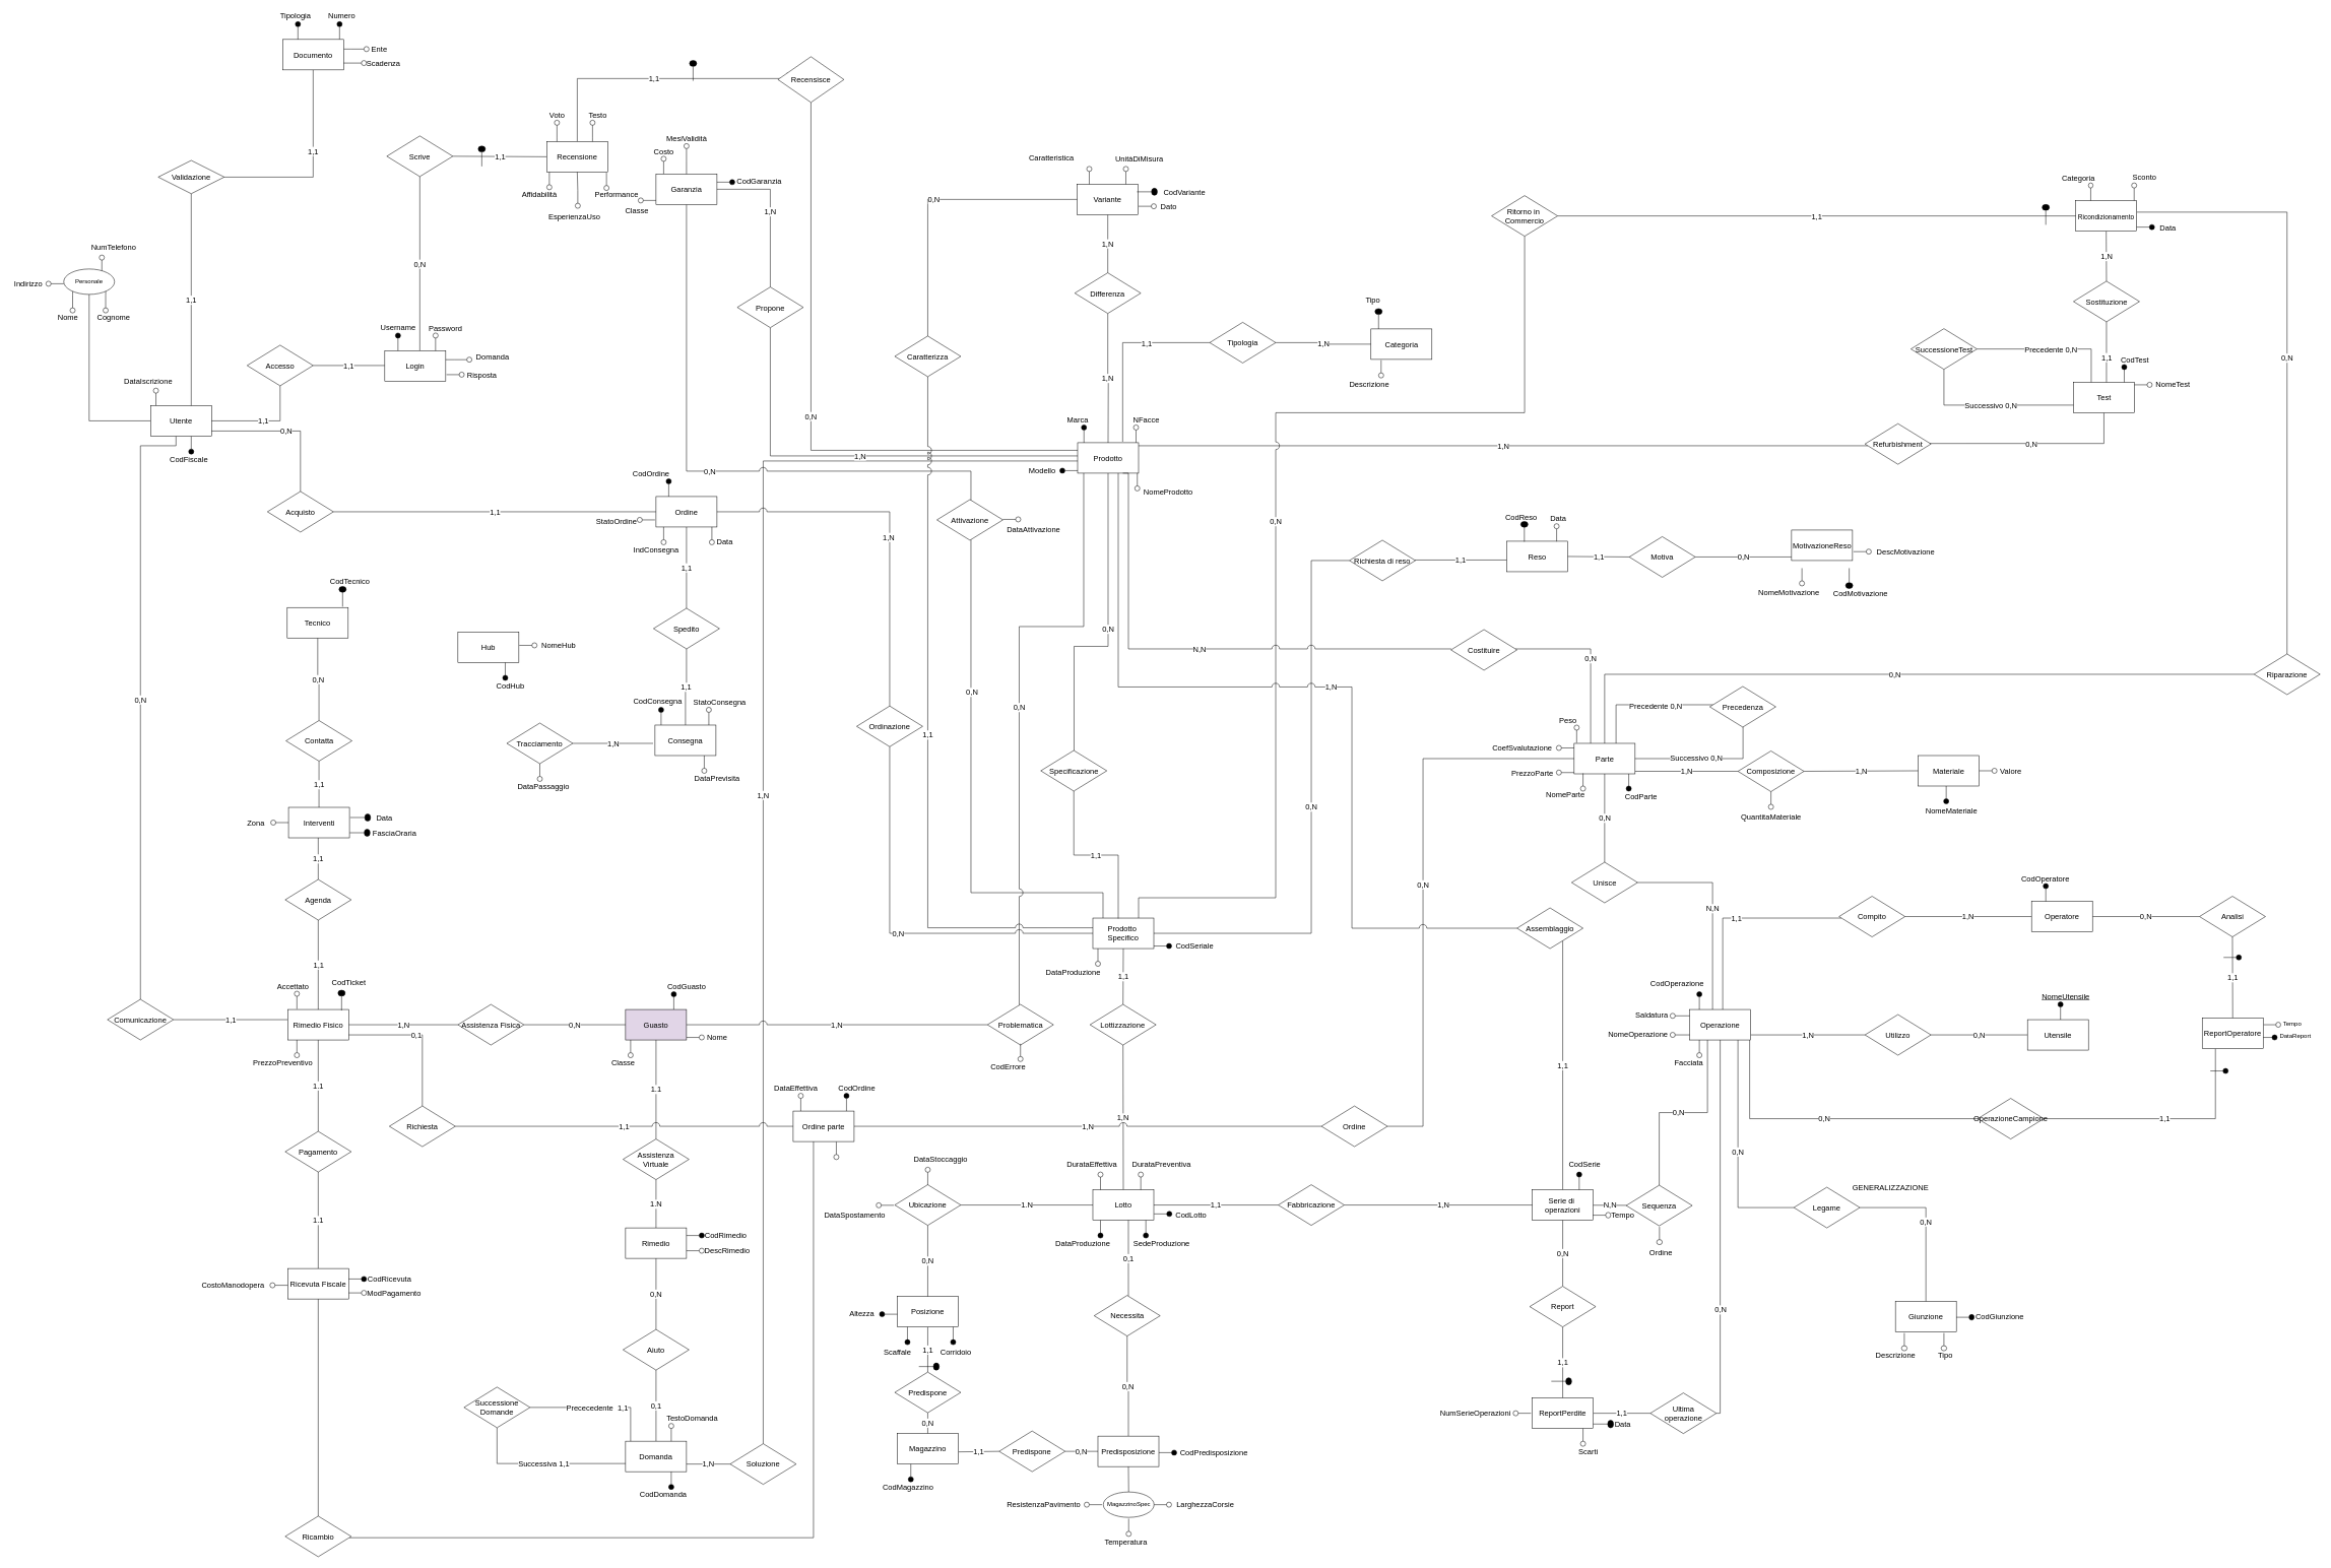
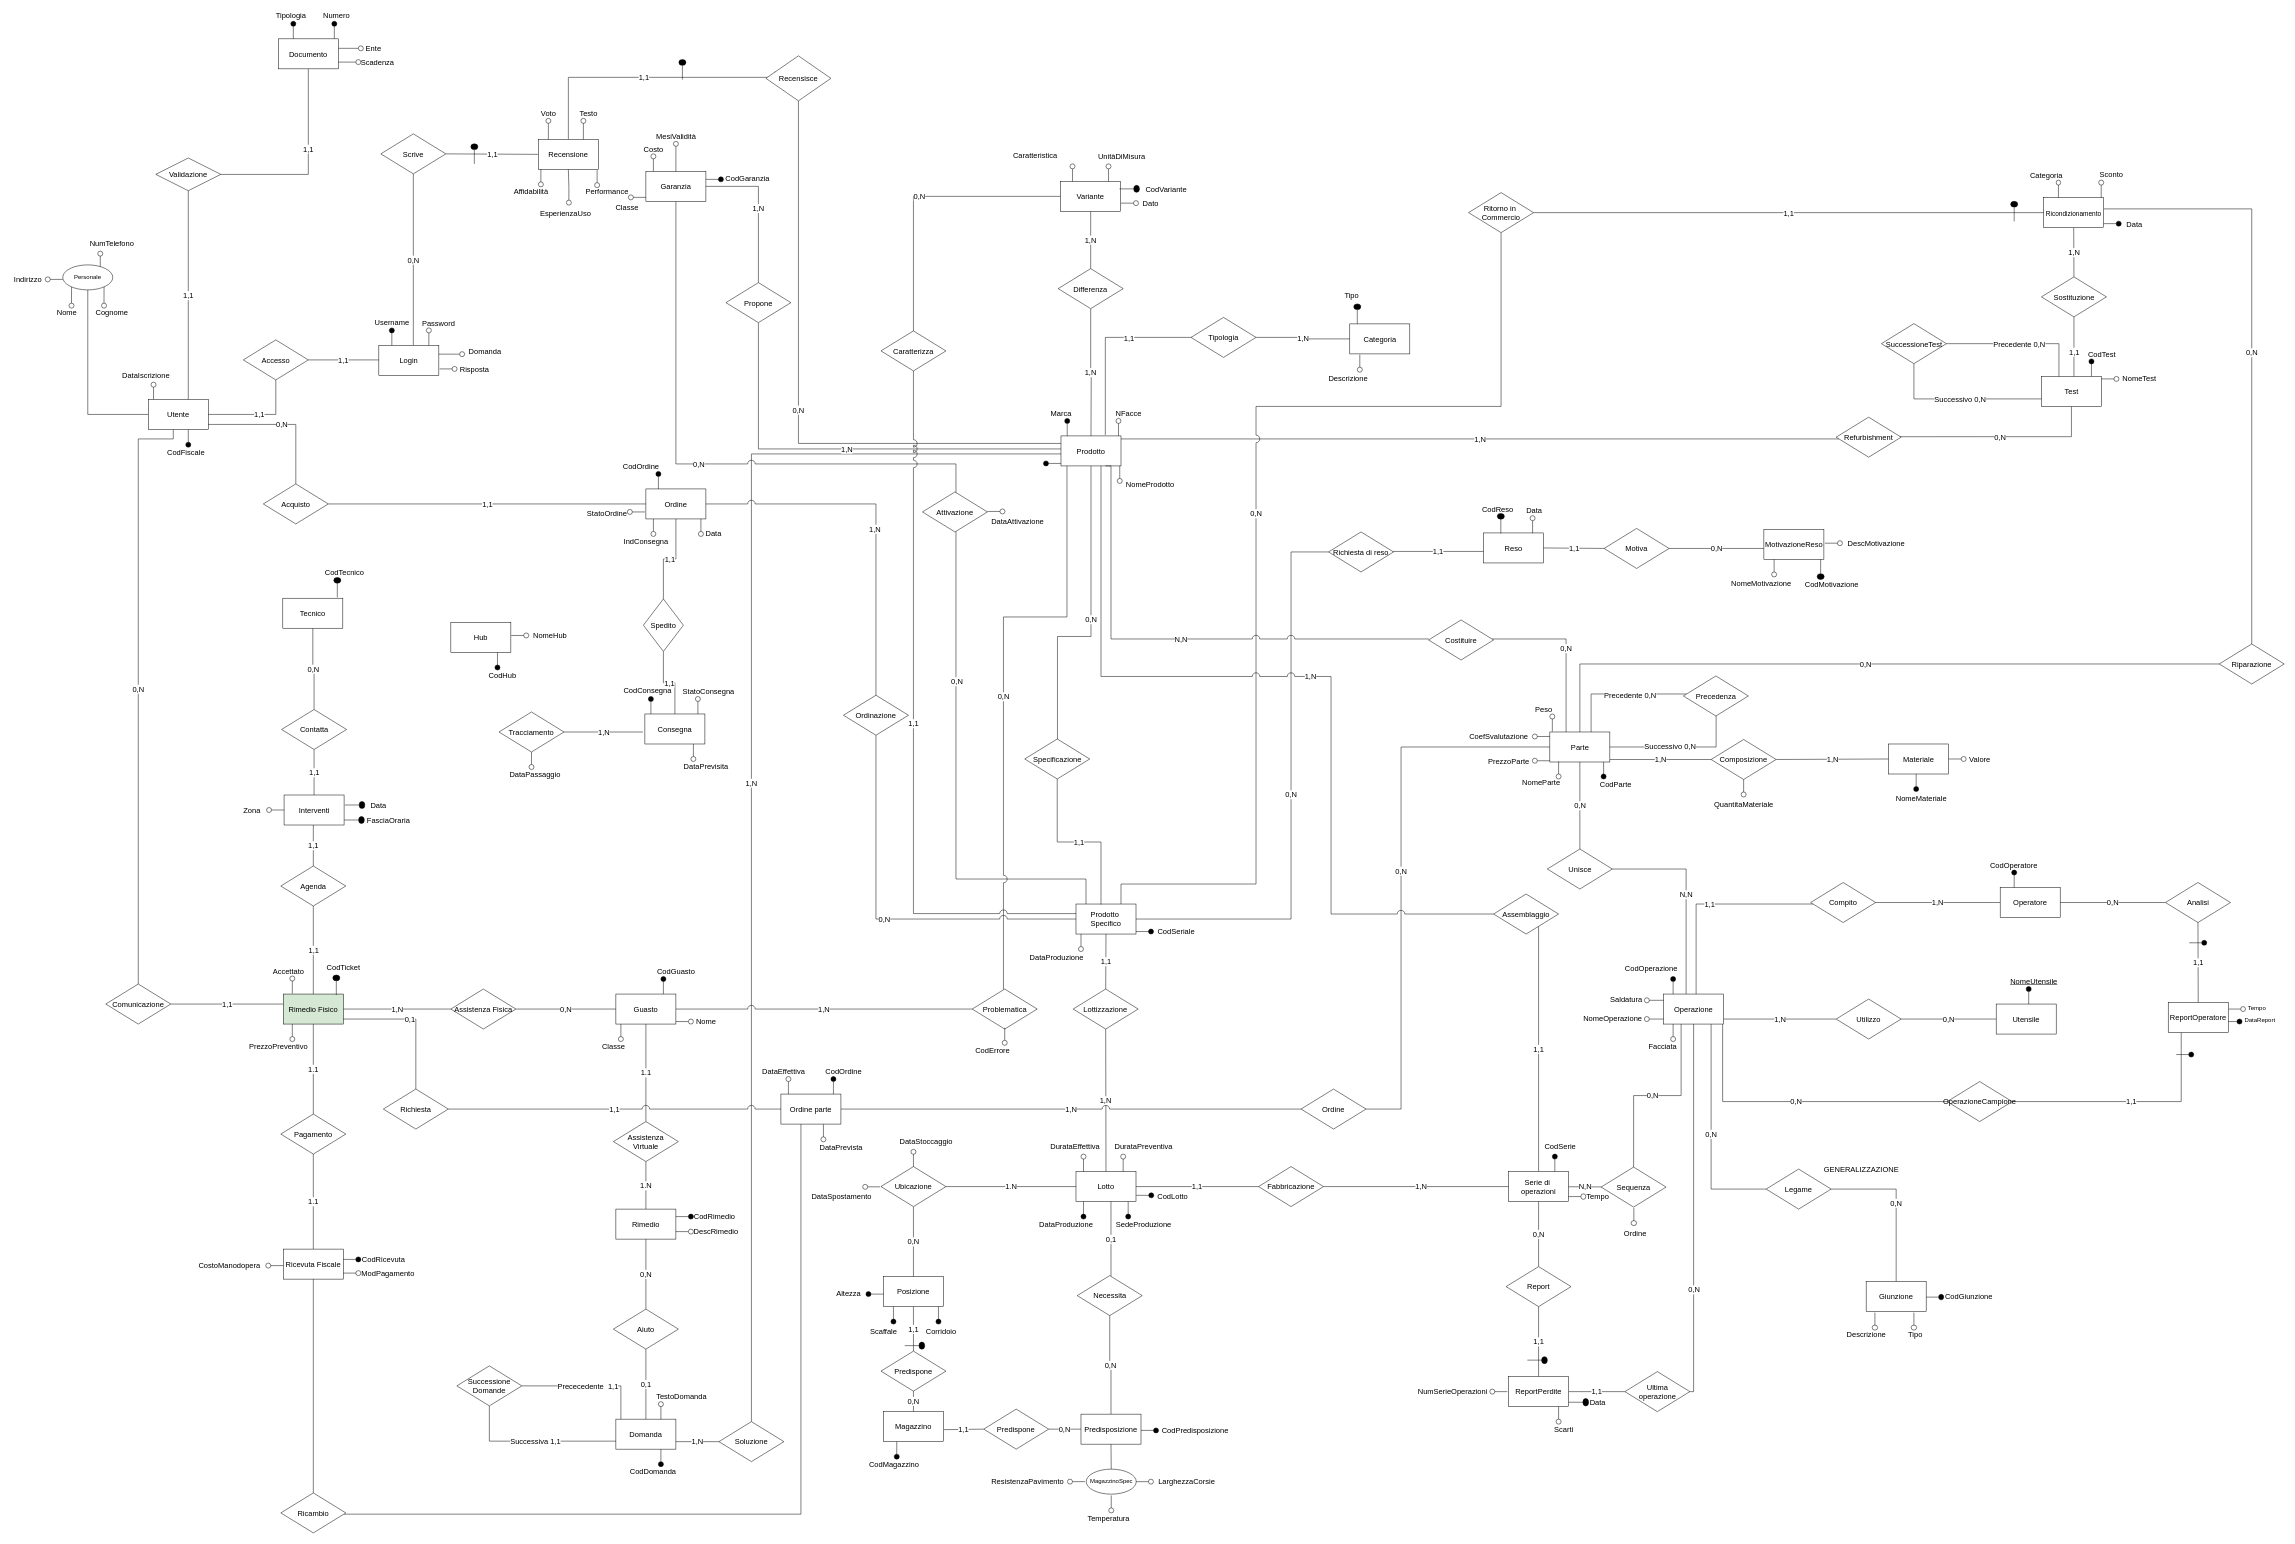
- <mxCell id="278" value="Modello" style="text;html=1;align=center;verticalAlign=middle;resizable=0;points=[];autosize=1;fontSize=15;" parent="1" vertex="1"><mxGeometry x="2016" y="916" width="70" height="20" as="geometry" /></mxCell>
- <mxCell id="419" value="MotivazioneReso" style="rounded=0;whiteSpace=wrap;html=1;fontSize=15;fontStyle=0" parent="1" vertex="1"><mxGeometry x="3526.5" y="1043" width="120" height="60" as="geometry" /></mxCell>
+ <mxCell id="419" value="MotivazioneReso" style="rounded=0;whiteSpace=wrap;html=1;fontSize=15;fontStyle=0" parent="1" vertex="1"><mxGeometry x="3526.5" y="1058" width="120" height="60" as="geometry" /></mxCell>
- <mxCell id="133" value="Spedito" style="rhombus;whiteSpace=wrap;html=1;fontSize=15;fontStyle=0" parent="1" vertex="1"><mxGeometry x="1286" y="1197" width="130" height="80" as="geometry" /></mxCell>
+ <mxCell id="133" value="Spedito" style="rhombus;whiteSpace=wrap;html=1;fontSize=15;fontStyle=0" parent="1" vertex="1"><mxGeometry x="1286" y="1197" width="80" height="105" as="geometry" /></mxCell>
- <mxCell id="109" value="Rimedio Fisico" style="rounded=0;whiteSpace=wrap;html=1;fontSize=15;fontStyle=0" parent="1" vertex="1"><mxGeometry x="566" y="1987" width="120" height="60" as="geometry" /></mxCell>
+ <mxCell id="109" value="Rimedio Fisico" style="rounded=0;whiteSpace=wrap;html=1;fontSize=15;fontStyle=0;fillColor=#d5e8d4;" parent="1" vertex="1"><mxGeometry x="566" y="1987" width="120" height="60" as="geometry" /></mxCell>
- <mxCell id="333" value="Guasto" style="rounded=0;whiteSpace=wrap;html=1;fontSize=15;fontStyle=0;fillColor=#e1d5e7;" parent="1" vertex="1"><mxGeometry x="1231" y="1987" width="120" height="60" as="geometry" /></mxCell>
+ <mxCell id="333" value="Guasto" style="rounded=0;whiteSpace=wrap;html=1;fontSize=15;fontStyle=0" parent="1" vertex="1"><mxGeometry x="1231" y="1987" width="120" height="60" as="geometry" /></mxCell>
+ <mxCell id="236" value="DataPrevista" style="text;html=1;align=center;verticalAlign=middle;resizable=0;points=[];autosize=1;fontSize=15;fontStyle=0" parent="1" vertex="1"><mxGeometry x="1631" y="2282.5" width="100" height="20" as="geometry" /></mxCell>
